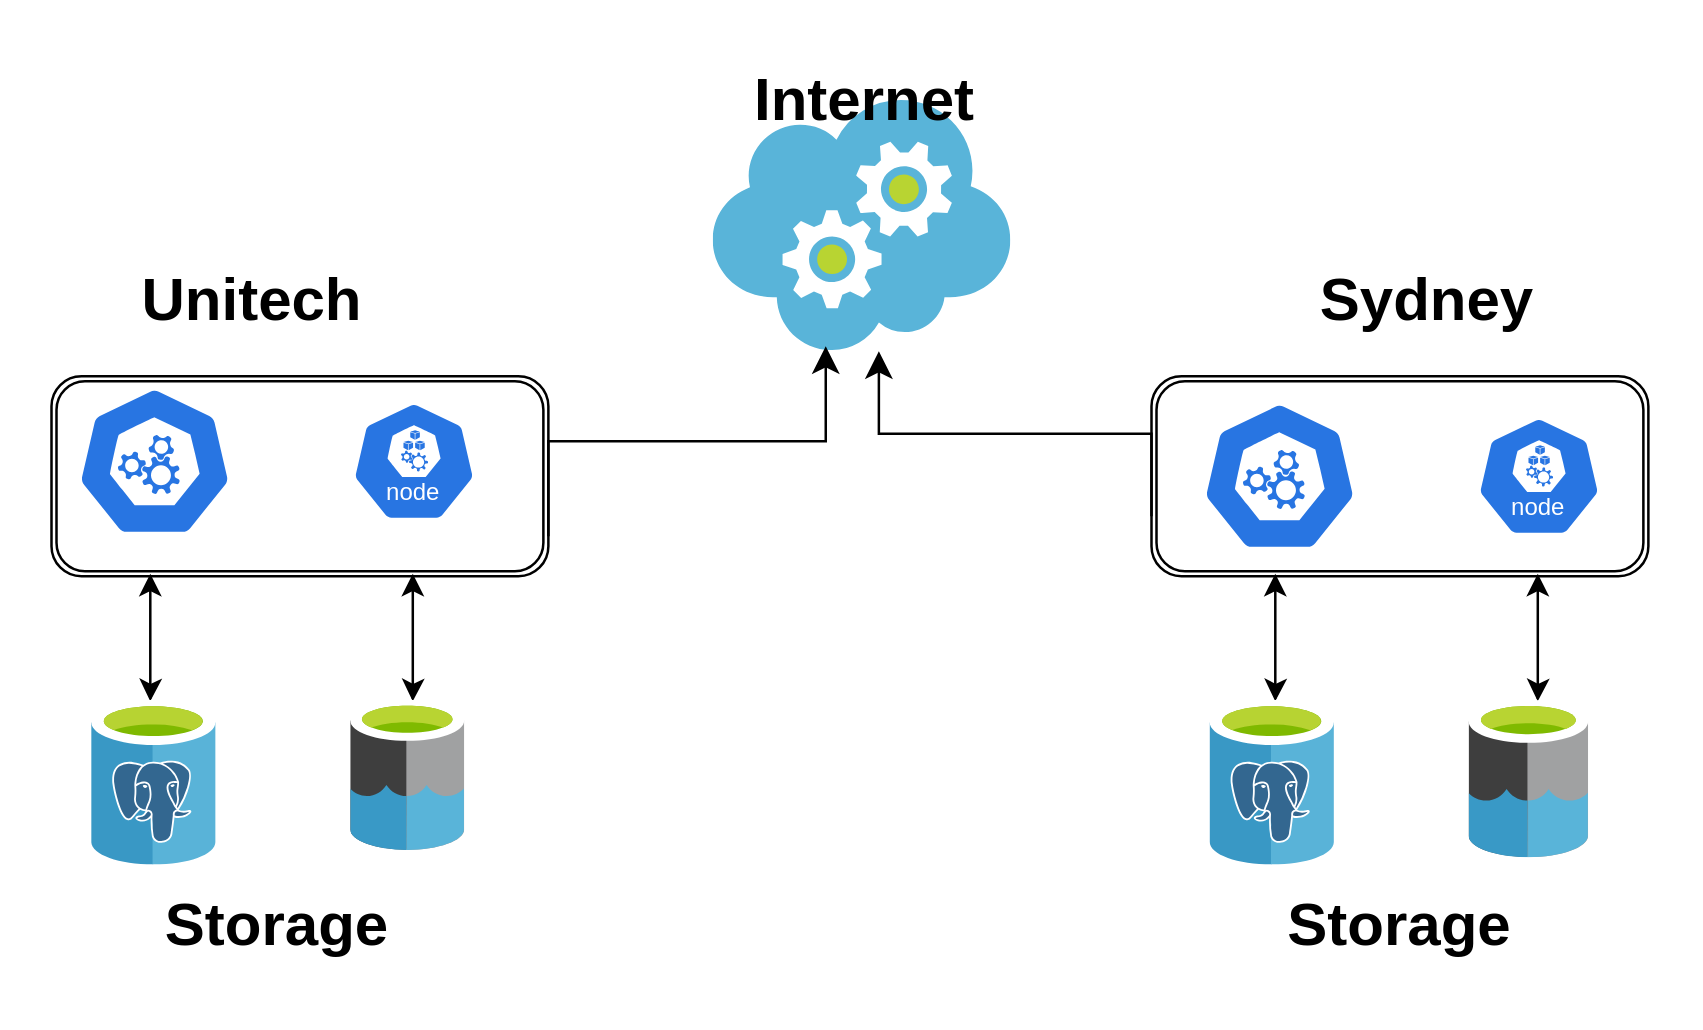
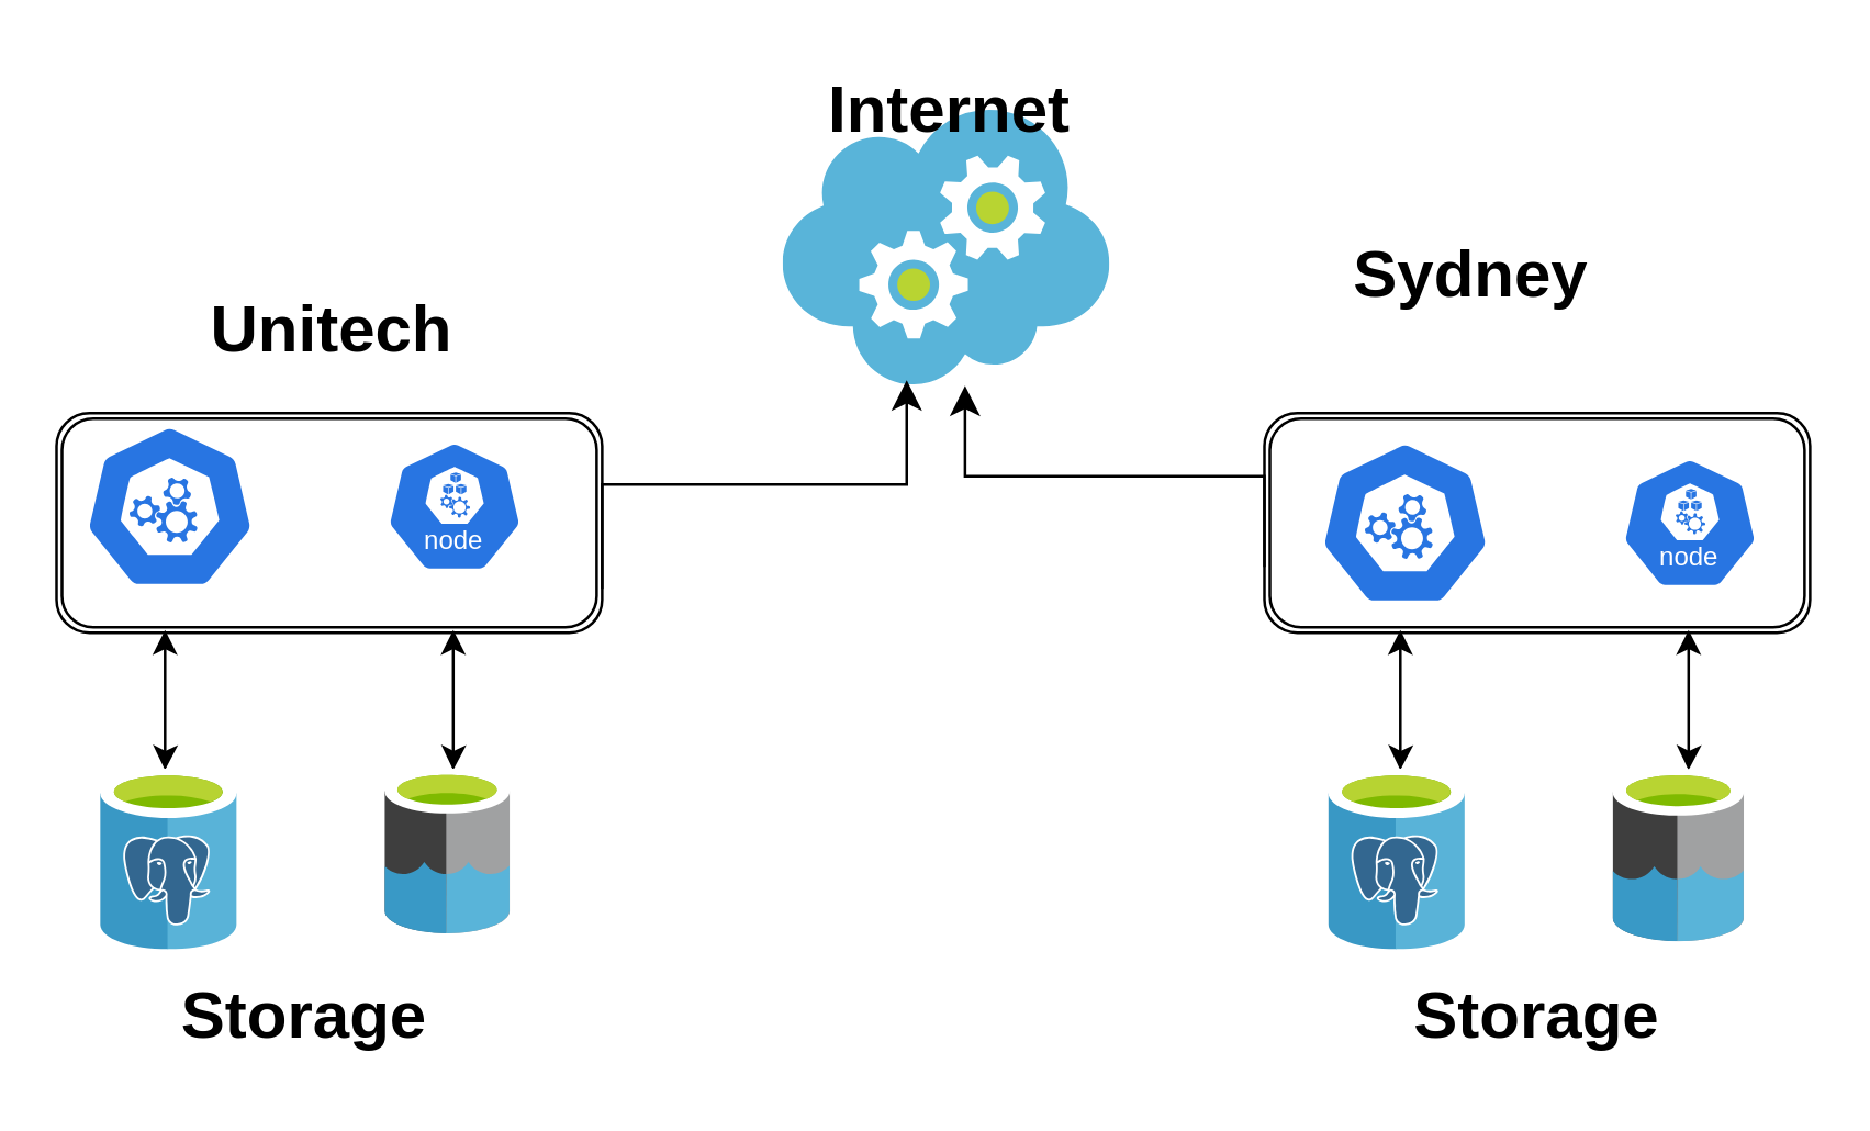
- <mxCell id="12" value="Unitech" style="text;strokeColor=none;fillColor=none;html=1;fontSize=24;fontStyle=1;verticalAlign=middle;align=center;" vertex="1" parent="1"><mxGeometry x="50" y="100" width="100" height="40" as="geometry" /></mxCell>
+ <mxCell id="12" value="Unitech" style="text;strokeColor=none;fillColor=none;html=1;fontSize=24;fontStyle=1;verticalAlign=middle;align=center;" vertex="1" parent="1"><mxGeometry x="70" y="100" width="100" height="40" as="geometry" /></mxCell>
- <mxCell id="13" value="Sydney" style="text;strokeColor=none;fillColor=none;html=1;fontSize=24;fontStyle=1;verticalAlign=middle;align=center;" vertex="1" parent="1"><mxGeometry x="520" y="100" width="100" height="40" as="geometry" /></mxCell>
+ <mxCell id="13" value="Sydney" style="text;strokeColor=none;fillColor=none;html=1;fontSize=24;fontStyle=1;verticalAlign=middle;align=center;" vertex="1" parent="1"><mxGeometry x="485" y="80" width="100" height="40" as="geometry" /></mxCell>
